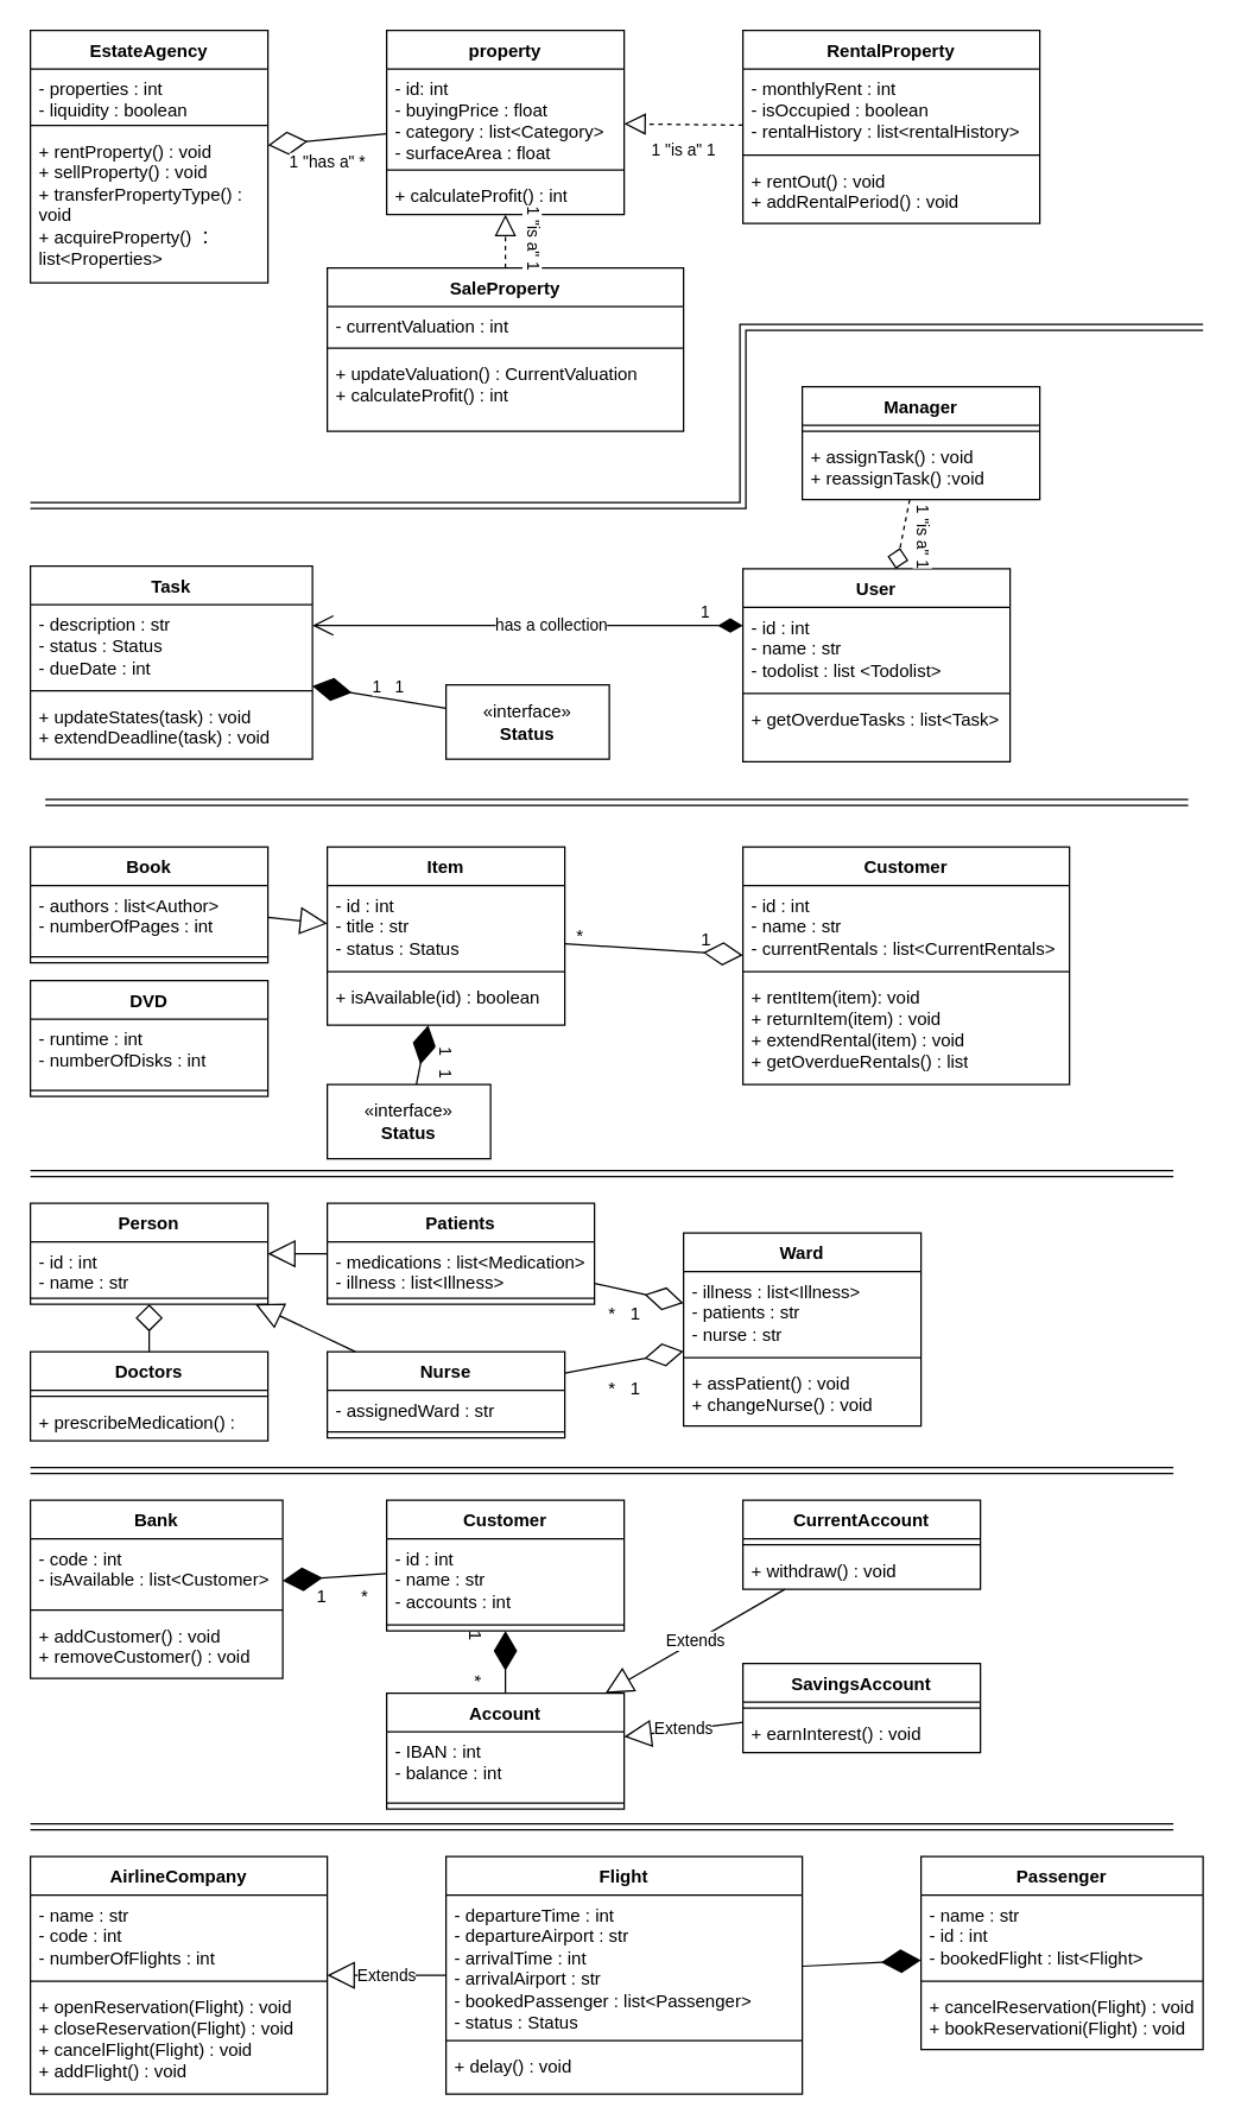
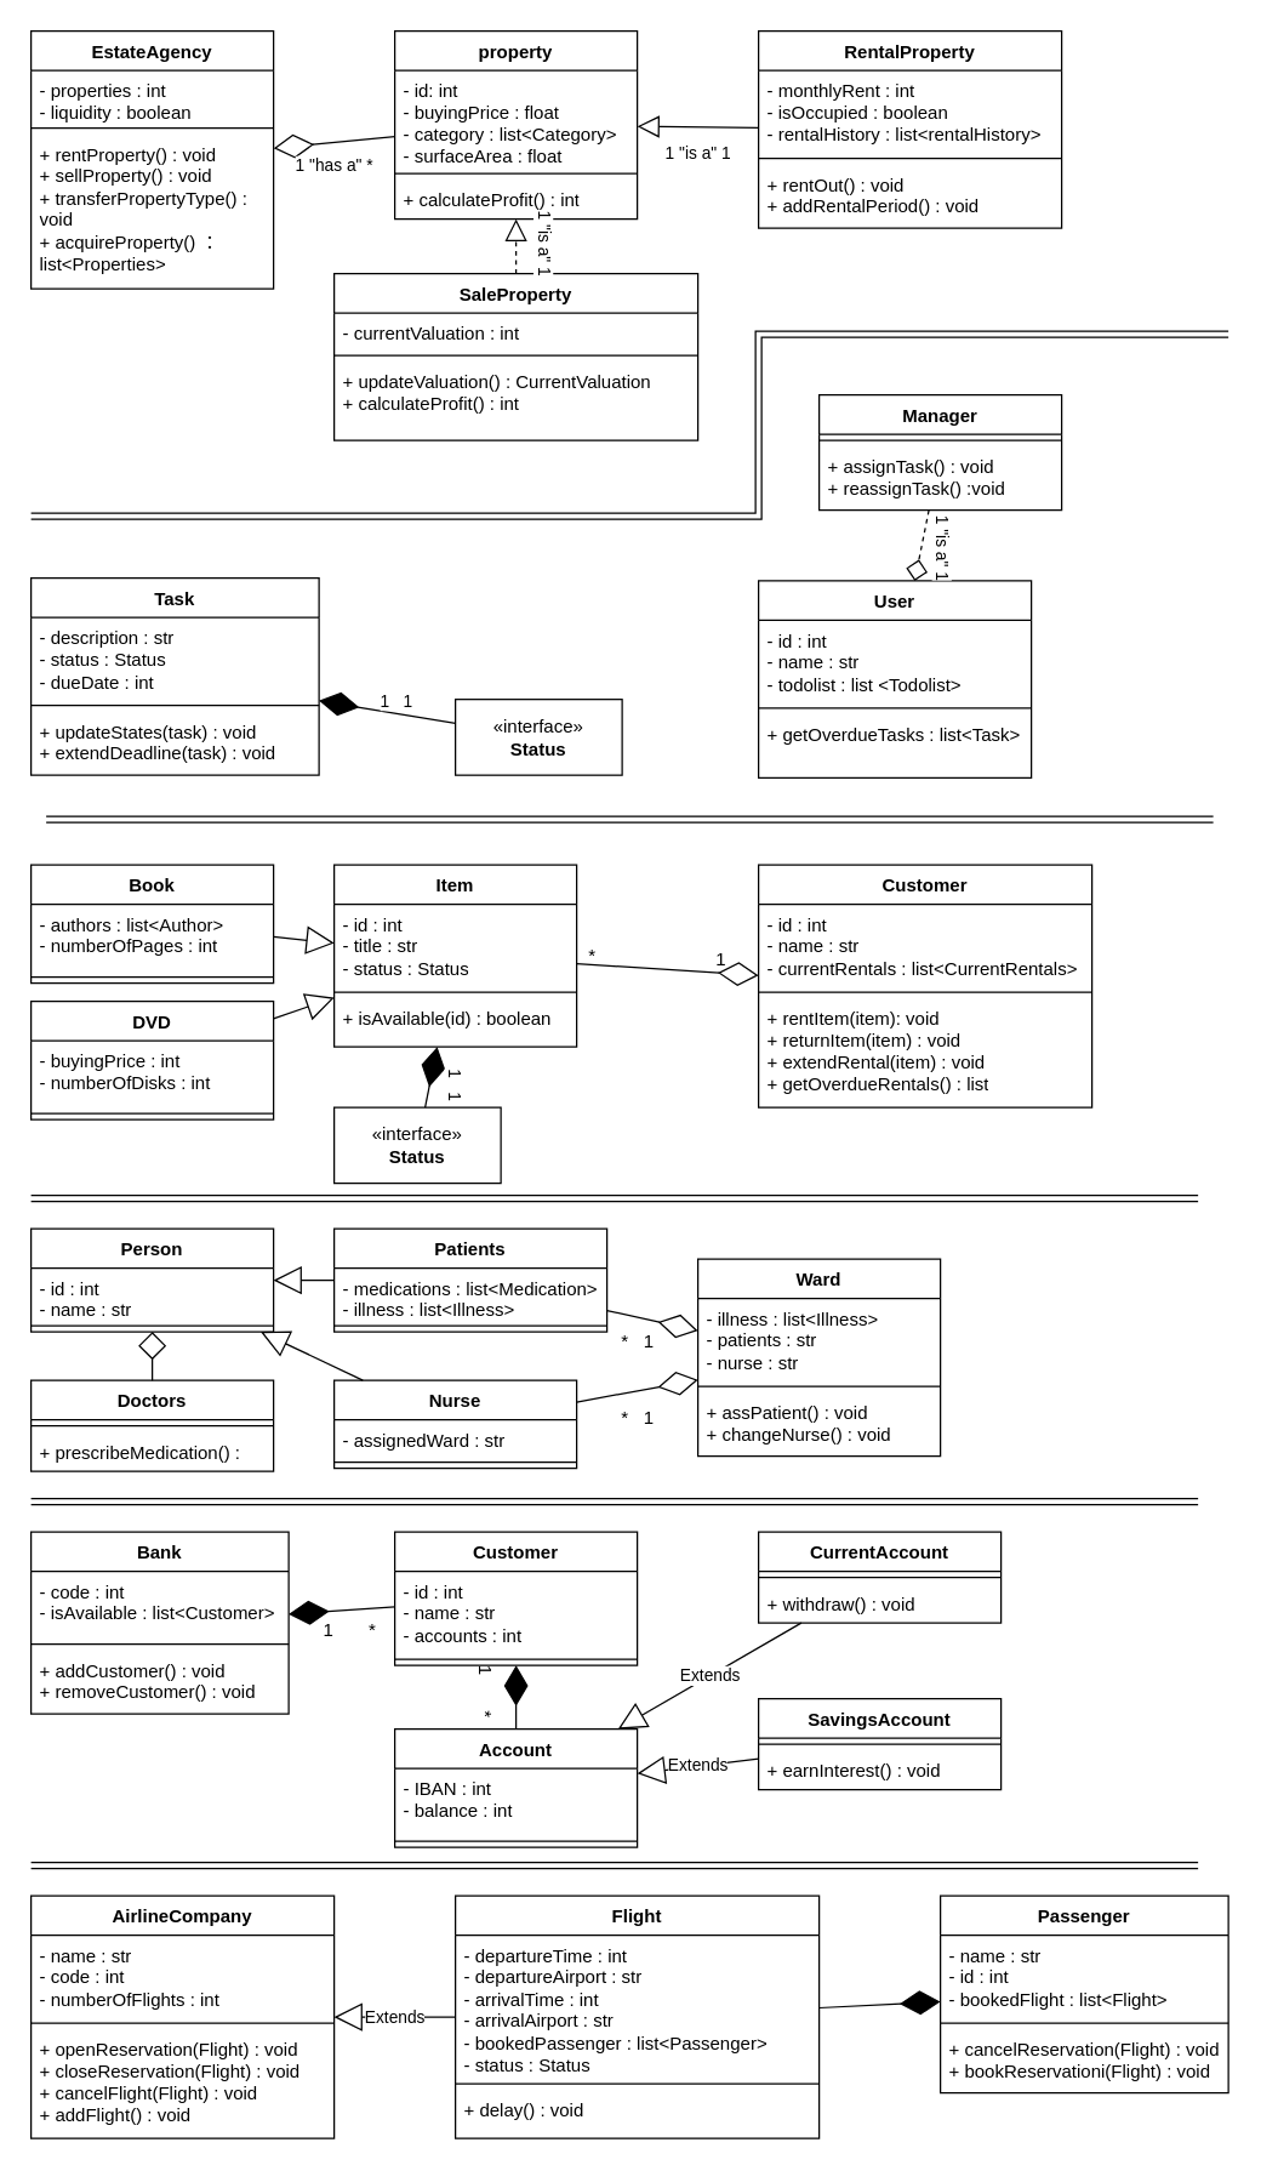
- <mxCell id="18" value="" style="endArrow=block;dashed=1;endFill=0;endSize=12;html=1;rounded=0;" edge="1" parent="1" source="6" target="2"><mxGeometry width="160" relative="1" as="geometry"><mxPoint x="260" y="180" as="sourcePoint" /><mxPoint x="350" y="170" as="targetPoint" /></mxGeometry></mxCell>
+ <mxCell id="18" value="" style="endArrow=block;dashed=0;endFill=0;endSize=12;html=1;rounded=0;" edge="1" parent="1" source="6" target="2"><mxGeometry width="160" relative="1" as="geometry"><mxPoint x="260" y="180" as="sourcePoint" /><mxPoint x="350" y="170" as="targetPoint" /></mxGeometry></mxCell>
- <mxCell id="37" value="1" style="endArrow=open;html=1;endSize=12;startArrow=diamondThin;startSize=14;startFill=1;edgeStyle=orthogonalEdgeStyle;align=left;verticalAlign=bottom;rounded=0;" edge="1" parent="1" source="24" target="31"><mxGeometry x="-0.793" relative="1" as="geometry"><mxPoint x="330" y="440.83" as="sourcePoint" /><mxPoint x="490" y="440.83" as="targetPoint" /><Array as="points"><mxPoint x="360" y="420.83" /><mxPoint x="360" y="420.83" /></Array><mxPoint as="offset" /></mxGeometry></mxCell>
- <mxCell id="38" value="has a collection" style="edgeLabel;html=1;align=center;verticalAlign=middle;resizable=0;points=[];" vertex="1" connectable="0" parent="37"><mxGeometry x="-0.106" relative="1" as="geometry"><mxPoint as="offset" /></mxGeometry></mxCell>
+ <mxCell id="54" value="" style="endArrow=block;endSize=16;endFill=0;html=1;rounded=0;" edge="1" parent="1" source="46" target="39"><mxGeometry width="160" relative="1" as="geometry"><mxPoint x="270" y="626" as="sourcePoint" /><mxPoint x="190" y="633" as="targetPoint" /></mxGeometry></mxCell>
- <mxCell id="47" value="- runtime : int&lt;div&gt;- numberOfDisks : int&lt;/div&gt;" style="text;strokeColor=none;fillColor=none;align=left;verticalAlign=top;spacingLeft=4;spacingRight=4;overflow=hidden;rotatable=0;points=[[0,0.5],[1,0.5]];portConstraint=eastwest;whiteSpace=wrap;html=1;" vertex="1" parent="46"><mxGeometry y="26" width="160" height="44" as="geometry" /></mxCell>
+ <mxCell id="47" value="- buyingPrice : int&lt;div&gt;- numberOfDisks : int&lt;/div&gt;" style="text;strokeColor=none;fillColor=none;align=left;verticalAlign=top;spacingLeft=4;spacingRight=4;overflow=hidden;rotatable=0;points=[[0,0.5],[1,0.5]];portConstraint=eastwest;whiteSpace=wrap;html=1;" vertex="1" parent="46"><mxGeometry y="26" width="160" height="44" as="geometry" /></mxCell>
